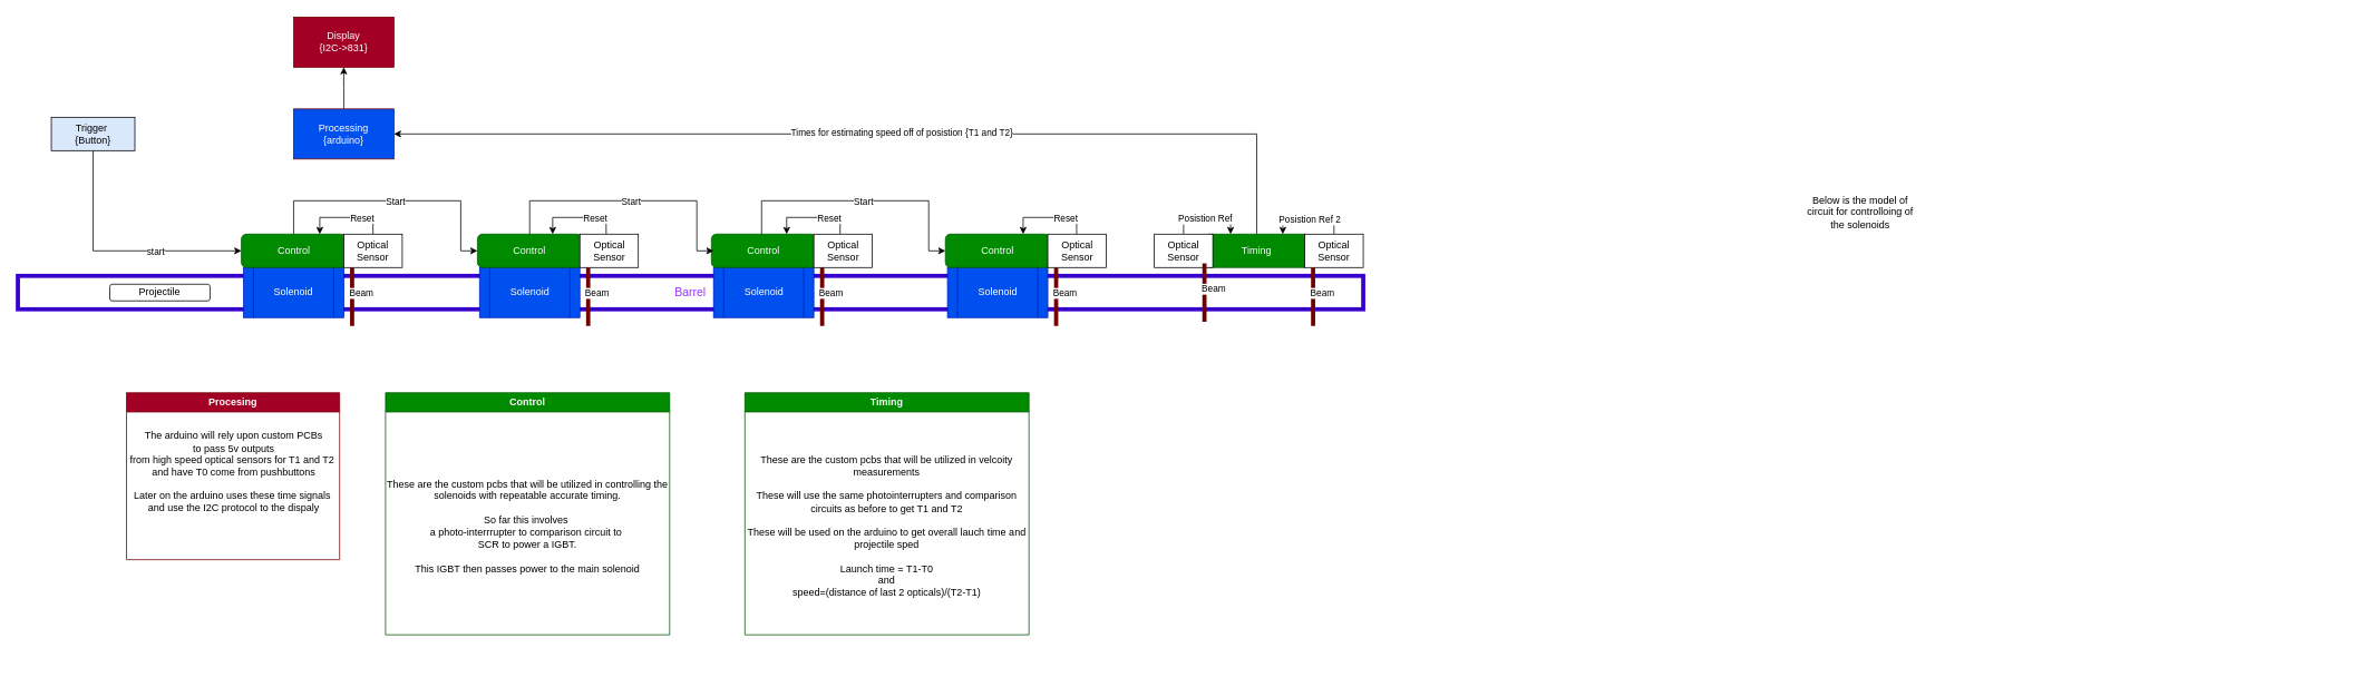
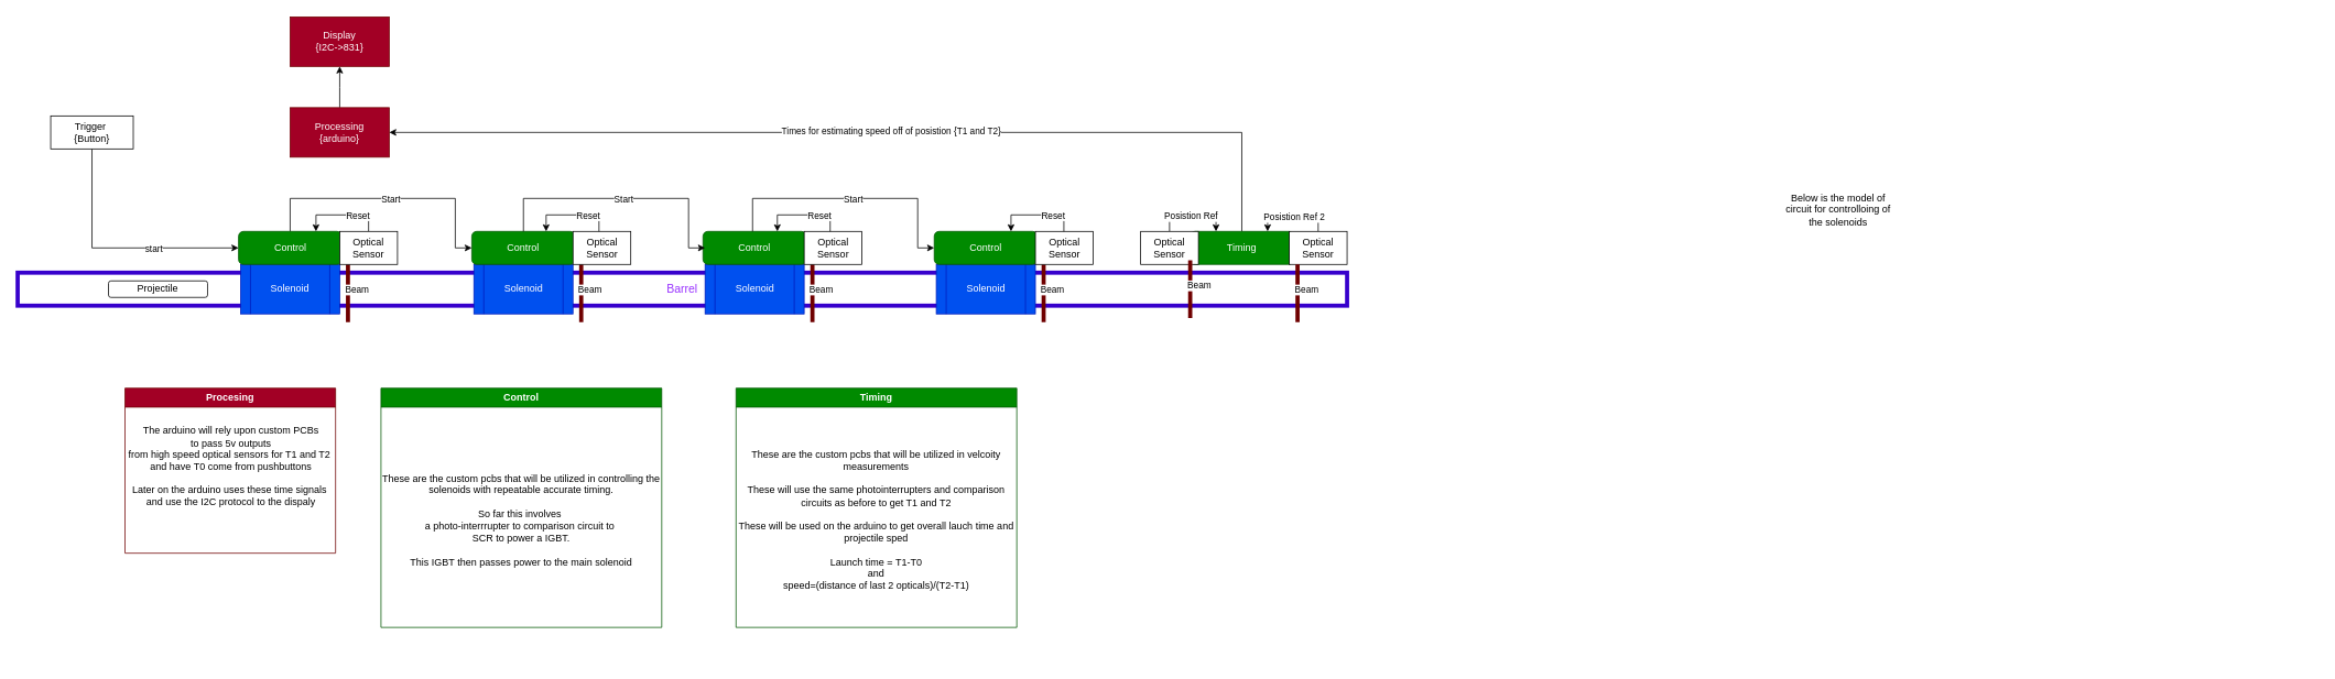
- <mxCell id="15" value="Trigger&amp;nbsp;&lt;br&gt;{Button}" style="rounded=0;whiteSpace=wrap;html=1;fillColor=#dae8fc;" parent="1" vertex="1"><mxGeometry x="60" y="140" width="100" height="40" as="geometry" /></mxCell>
+ <mxCell id="15" value="Trigger&amp;nbsp;&lt;br&gt;{Button}" style="rounded=0;whiteSpace=wrap;html=1;" parent="1" vertex="1"><mxGeometry x="60" y="140" width="100" height="40" as="geometry" /></mxCell>
- <mxCell id="55" value="Processing&lt;br&gt;{arduino}" style="rounded=0;whiteSpace=wrap;html=1;fillColor=#0050ef;fontColor=#ffffff;strokeColor=#6F0000;" parent="1" vertex="1"><mxGeometry x="350" y="130" width="120" height="60" as="geometry" /></mxCell>
+ <mxCell id="55" value="Processing&lt;br&gt;{arduino}" style="rounded=0;whiteSpace=wrap;html=1;fillColor=#a20025;fontColor=#ffffff;strokeColor=#6F0000;" parent="1" vertex="1"><mxGeometry x="350" y="130" width="120" height="60" as="geometry" /></mxCell>
